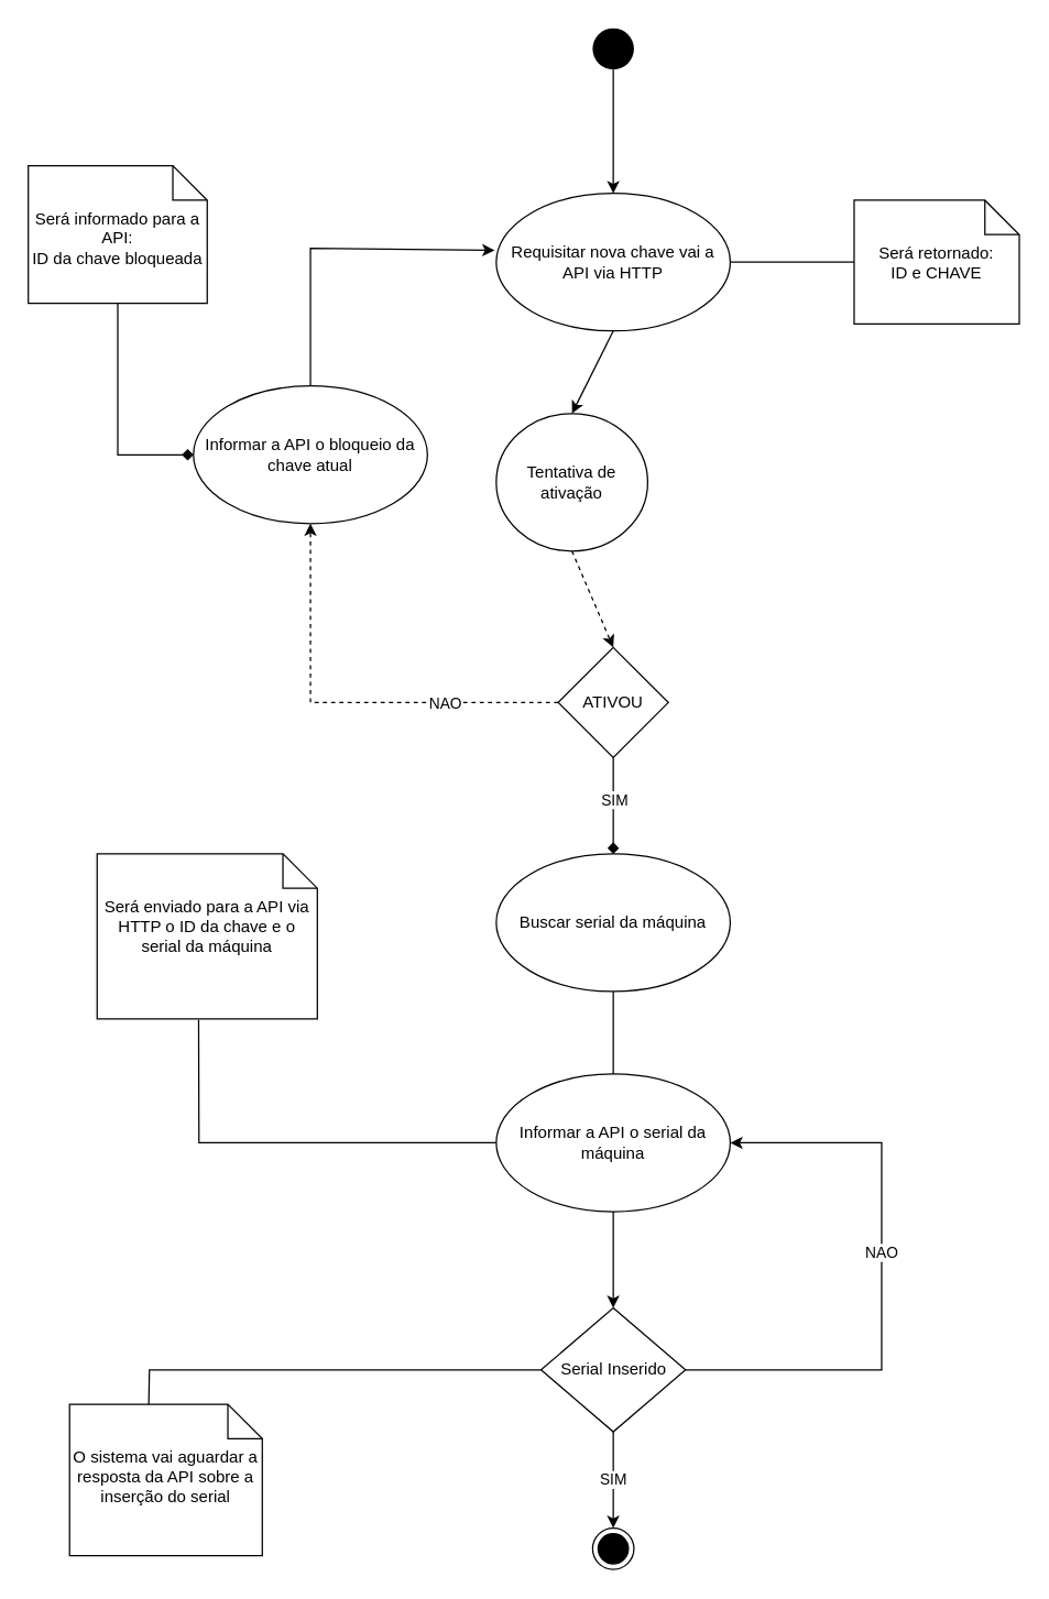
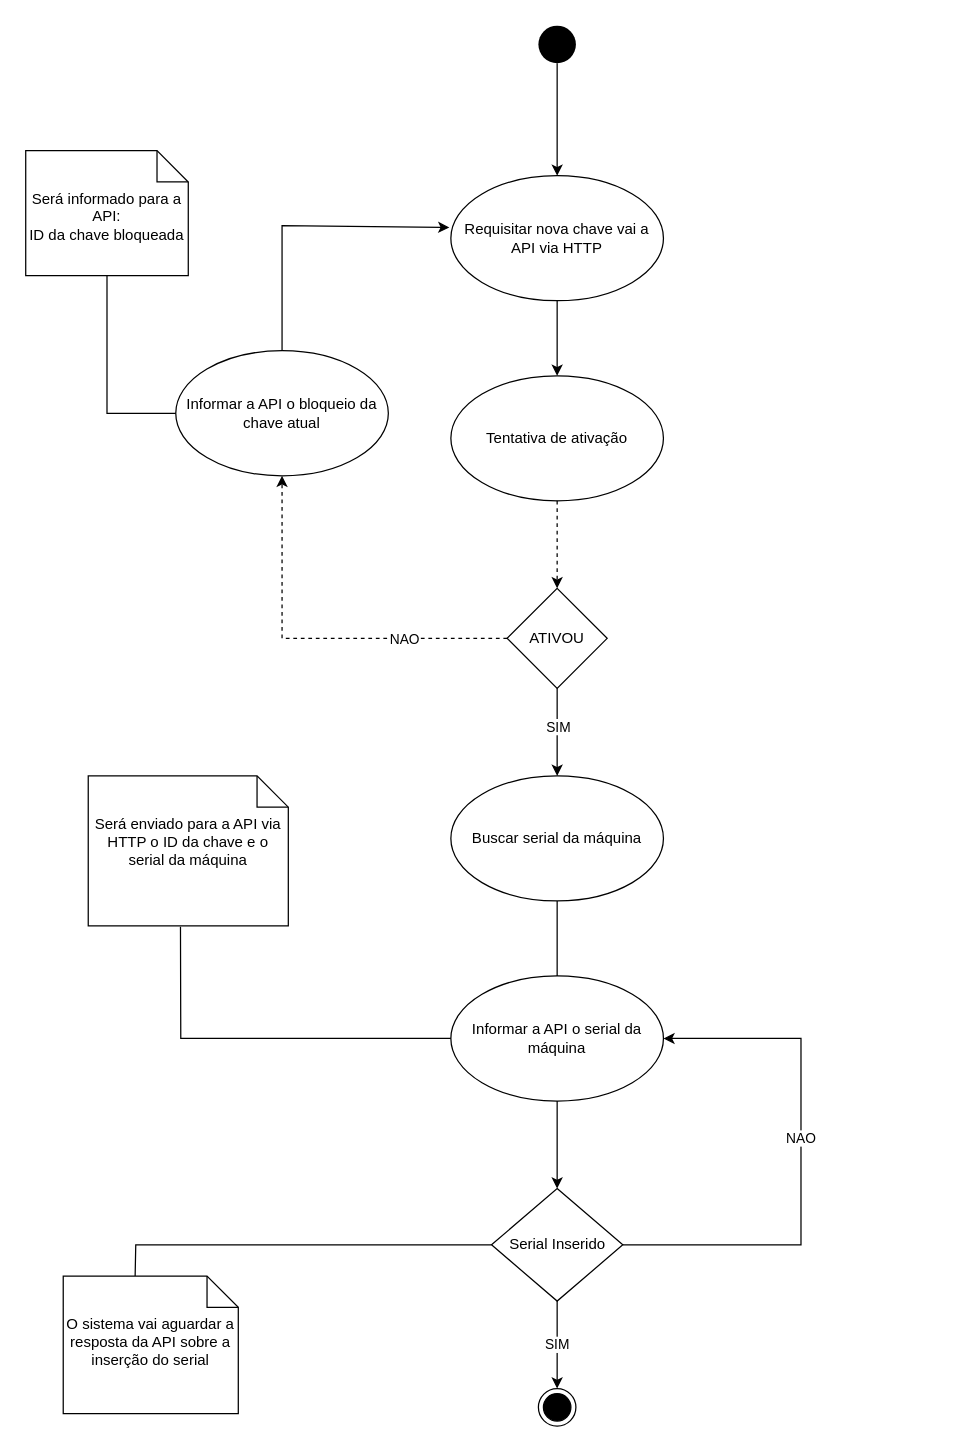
- <mxCell id="4" value="" style="endArrow=none;html=1;rounded=0;entryX=0;entryY=0.5;entryDx=0;entryDy=0;entryPerimeter=0;exitX=1;exitY=0.5;exitDx=0;exitDy=0;" edge="1" parent="1" source="2" target="3"><mxGeometry width="50" height="50" relative="1" as="geometry"><mxPoint x="430" y="280" as="sourcePoint" /><mxPoint x="480" y="230" as="targetPoint" /></mxGeometry></mxCell>
- <mxCell id="3" value="Será retornado:&lt;br&gt;ID e CHAVE" style="shape=note2;boundedLbl=1;whiteSpace=wrap;html=1;size=25;verticalAlign=top;align=center;" vertex="1" parent="1"><mxGeometry x="620" y="145" width="120" height="90" as="geometry" /></mxCell>
- <mxCell id="15" value="" style="endArrow=diamond;html=1;rounded=0;exitX=0.5;exitY=1;exitDx=0;exitDy=0;exitPerimeter=0;entryX=0;entryY=0.5;entryDx=0;entryDy=0;" edge="1" parent="1" source="14" target="11"><mxGeometry width="50" height="50" relative="1" as="geometry"><mxPoint x="140" y="420" as="sourcePoint" /><mxPoint x="190" y="370" as="targetPoint" /><Array as="points"><mxPoint x="85" y="330" /></Array></mxGeometry></mxCell>
+ <mxCell id="15" value="" style="endArrow=none;html=1;rounded=0;exitX=0.5;exitY=1;exitDx=0;exitDy=0;exitPerimeter=0;entryX=0;entryY=0.5;entryDx=0;entryDy=0;" edge="1" parent="1" source="14" target="11"><mxGeometry width="50" height="50" relative="1" as="geometry"><mxPoint x="140" y="420" as="sourcePoint" /><mxPoint x="190" y="370" as="targetPoint" /><Array as="points"><mxPoint x="85" y="330" /></Array></mxGeometry></mxCell>
- <mxCell id="5" value="Tentativa de ativação" style="ellipse;whiteSpace=wrap;html=1;" vertex="1" parent="1"><mxGeometry x="360" y="300" width="110" height="100" as="geometry" /></mxCell>
+ <mxCell id="5" value="Tentativa de ativação" style="ellipse;whiteSpace=wrap;html=1;" vertex="1" parent="1"><mxGeometry x="360" y="300" width="170" height="100" as="geometry" /></mxCell>
- <mxCell id="21" value="" style="endArrow=diamond;html=1;rounded=0;exitX=0.5;exitY=1;exitDx=0;exitDy=0;entryX=0.5;entryY=0;entryDx=0;entryDy=0;" edge="1" parent="1" source="6" target="17"><mxGeometry width="50" height="50" relative="1" as="geometry"><mxPoint x="410" y="690" as="sourcePoint" /><mxPoint x="460" y="640" as="targetPoint" /></mxGeometry></mxCell>
+ <mxCell id="21" value="" style="endArrow=classic;html=1;rounded=0;exitX=0.5;exitY=1;exitDx=0;exitDy=0;entryX=0.5;entryY=0;entryDx=0;entryDy=0;" edge="1" parent="1" source="6" target="17"><mxGeometry width="50" height="50" relative="1" as="geometry"><mxPoint x="410" y="690" as="sourcePoint" /><mxPoint x="460" y="640" as="targetPoint" /></mxGeometry></mxCell>
